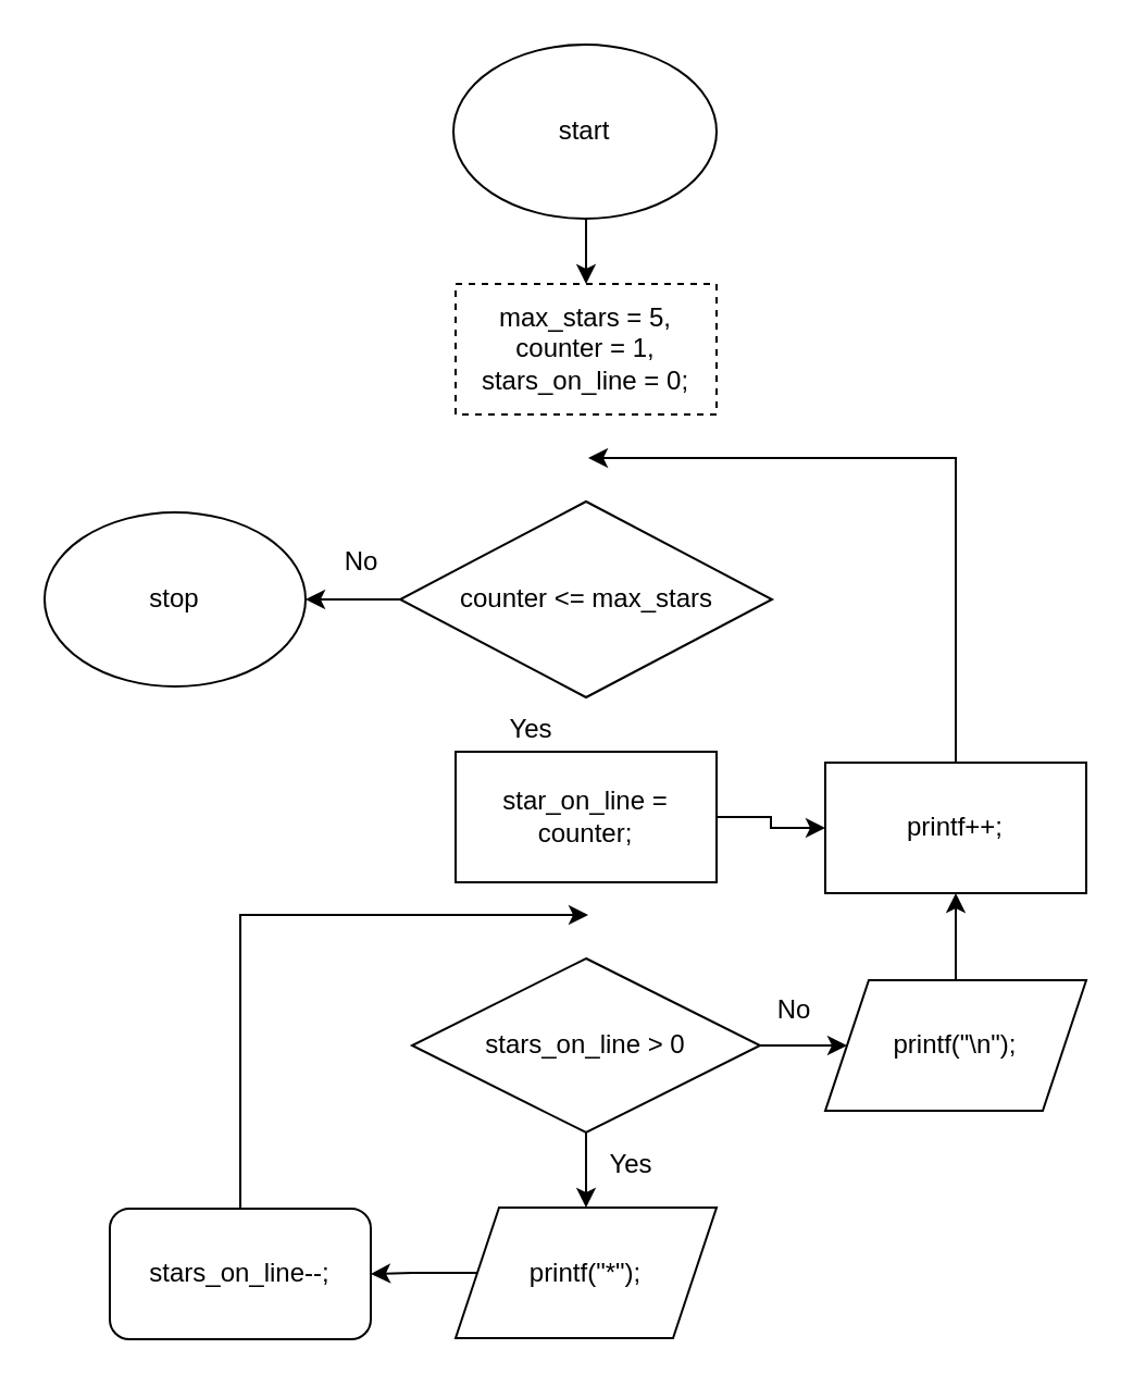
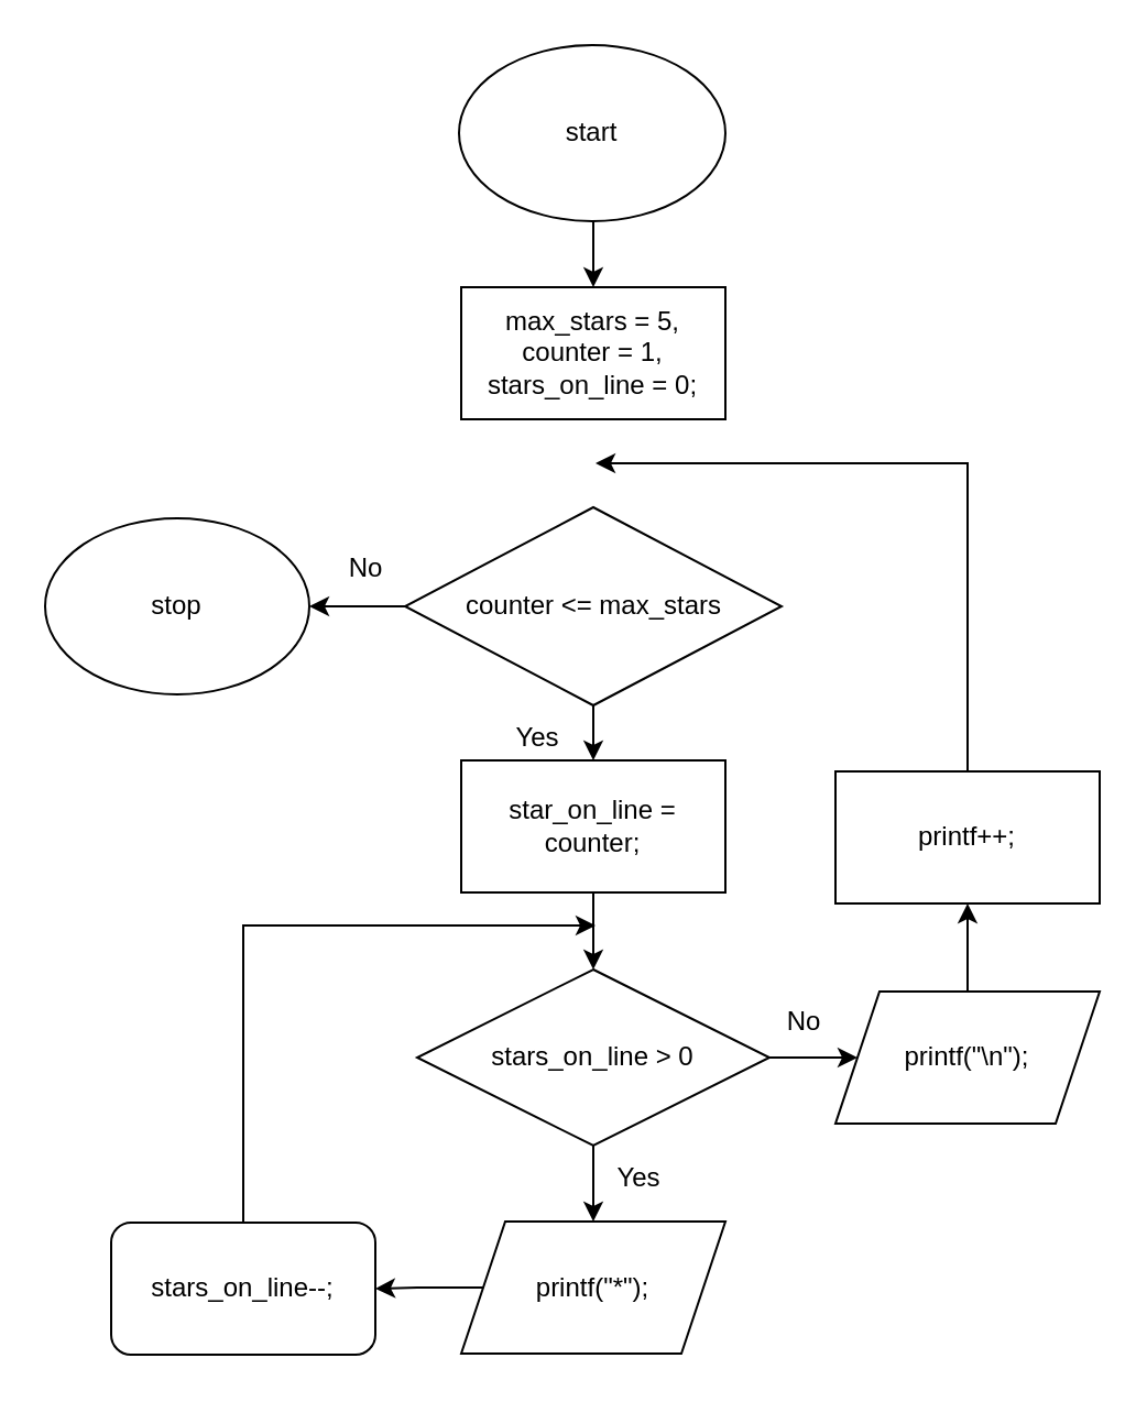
- <mxCell id="3" value="max_stars = 5,&lt;div&gt;counter = 1,&lt;/div&gt;&lt;div&gt;stars_on_line = 0;&lt;/div&gt;" style="rounded=0;whiteSpace=wrap;html=1;dashed=1;" vertex="1" parent="1"><mxGeometry x="209" y="130" width="120" height="60" as="geometry" /></mxCell>
+ <mxCell id="3" value="max_stars = 5,&lt;div&gt;counter = 1,&lt;/div&gt;&lt;div&gt;stars_on_line = 0;&lt;/div&gt;" style="rounded=0;whiteSpace=wrap;html=1;" vertex="1" parent="1"><mxGeometry x="209" y="130" width="120" height="60" as="geometry" /></mxCell>
+ <mxCell id="5" style="edgeStyle=orthogonalEdgeStyle;rounded=0;orthogonalLoop=1;jettySize=auto;html=1;entryX=0.5;entryY=0;entryDx=0;entryDy=0;" edge="1" parent="1" source="6" target="9"><mxGeometry relative="1" as="geometry" /></mxCell>
- <mxCell id="8" style="edgeStyle=orthogonalEdgeStyle;rounded=0;orthogonalLoop=1;jettySize=auto;html=1;" edge="1" parent="1" source="9" target="15"><mxGeometry relative="1" as="geometry" /></mxCell>
+ <mxCell id="8" style="edgeStyle=orthogonalEdgeStyle;rounded=0;orthogonalLoop=1;jettySize=auto;html=1;entryX=0.5;entryY=0;entryDx=0;entryDy=0;" edge="1" parent="1" source="9" target="13"><mxGeometry relative="1" as="geometry" /></mxCell>
